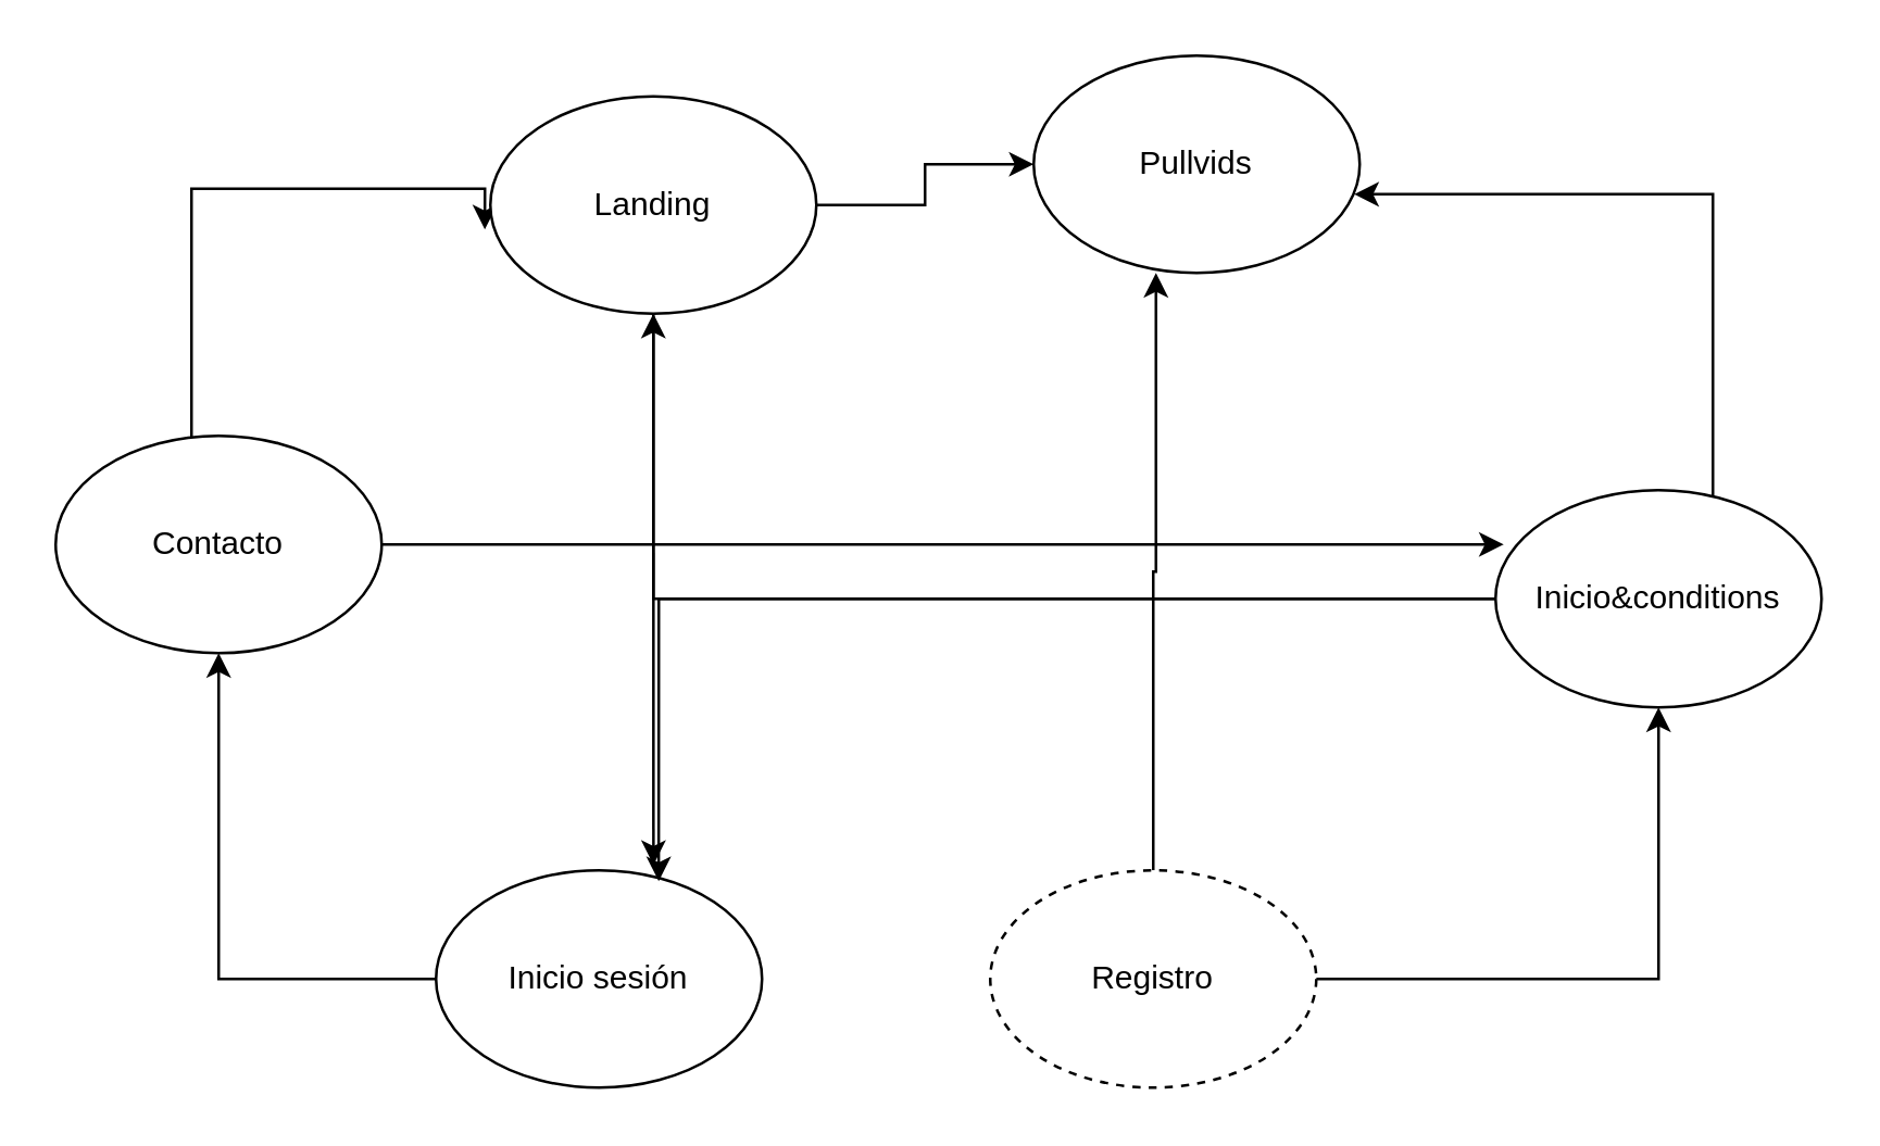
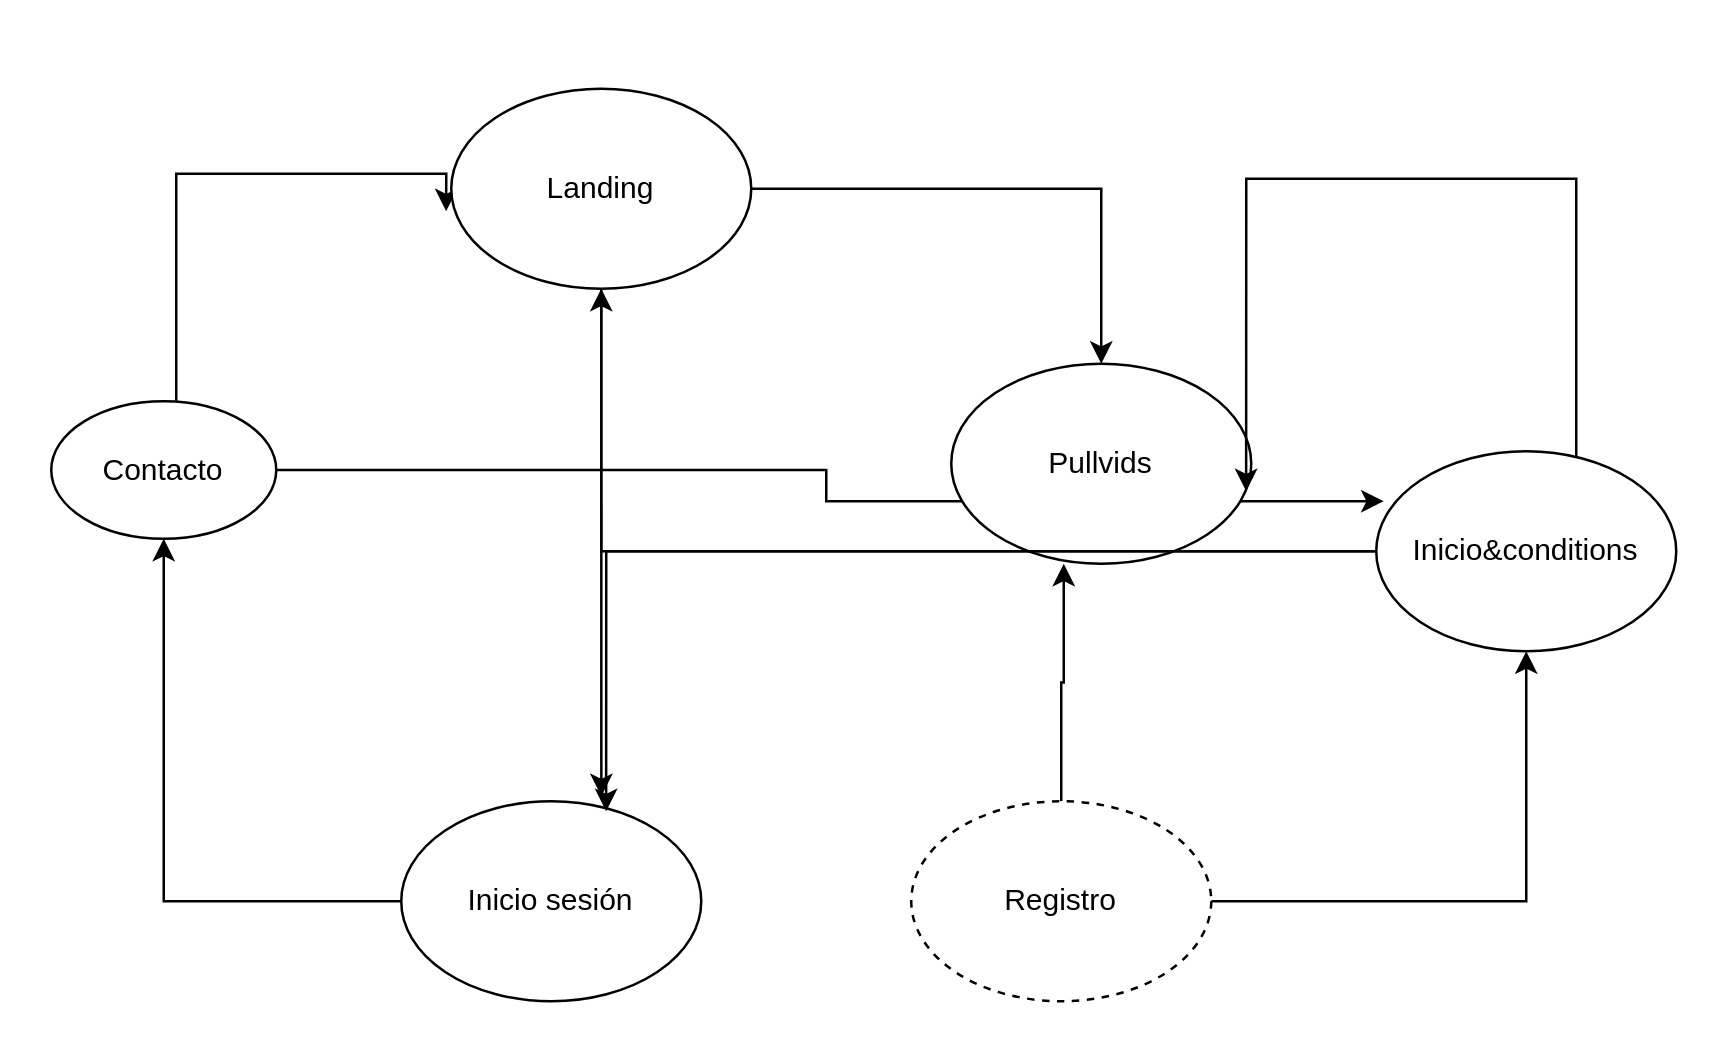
- <mxCell id="12" value="Pullvids" style="ellipse;whiteSpace=wrap;html=1;" vertex="1" parent="1"><mxGeometry x="380" y="20" width="120" height="80" as="geometry" /></mxCell>
+ <mxCell id="12" value="Pullvids" style="ellipse;whiteSpace=wrap;html=1;" vertex="1" parent="1"><mxGeometry x="380" y="145" width="120" height="80" as="geometry" /></mxCell>
- <mxCell id="4" value="Contacto" style="ellipse;whiteSpace=wrap;html=1;" vertex="1" parent="1"><mxGeometry x="20" y="160" width="120" height="80" as="geometry" /></mxCell>
+ <mxCell id="4" value="Contacto" style="ellipse;whiteSpace=wrap;html=1;" vertex="1" parent="1"><mxGeometry x="20" y="160" width="90" height="55" as="geometry" /></mxCell>
